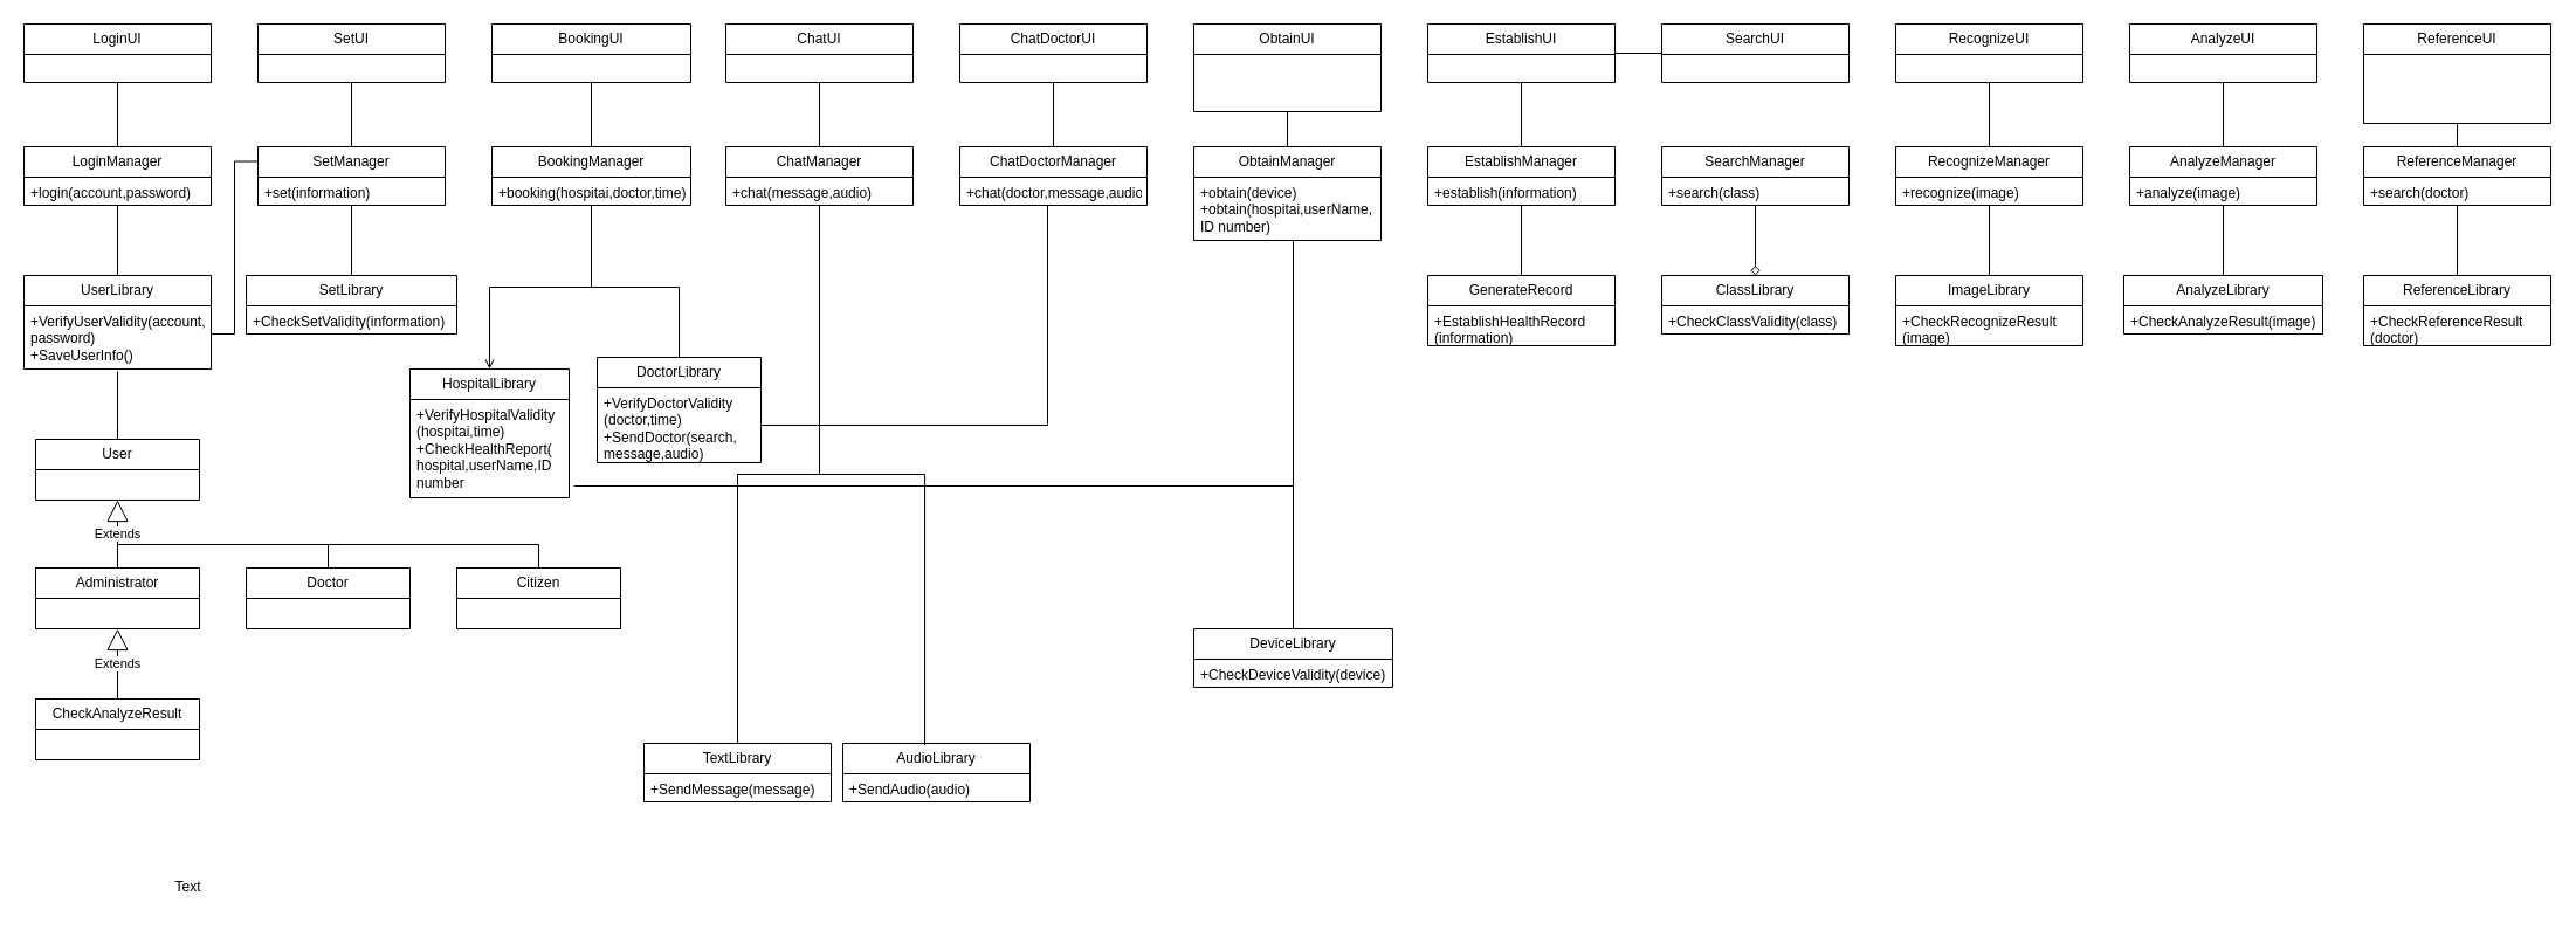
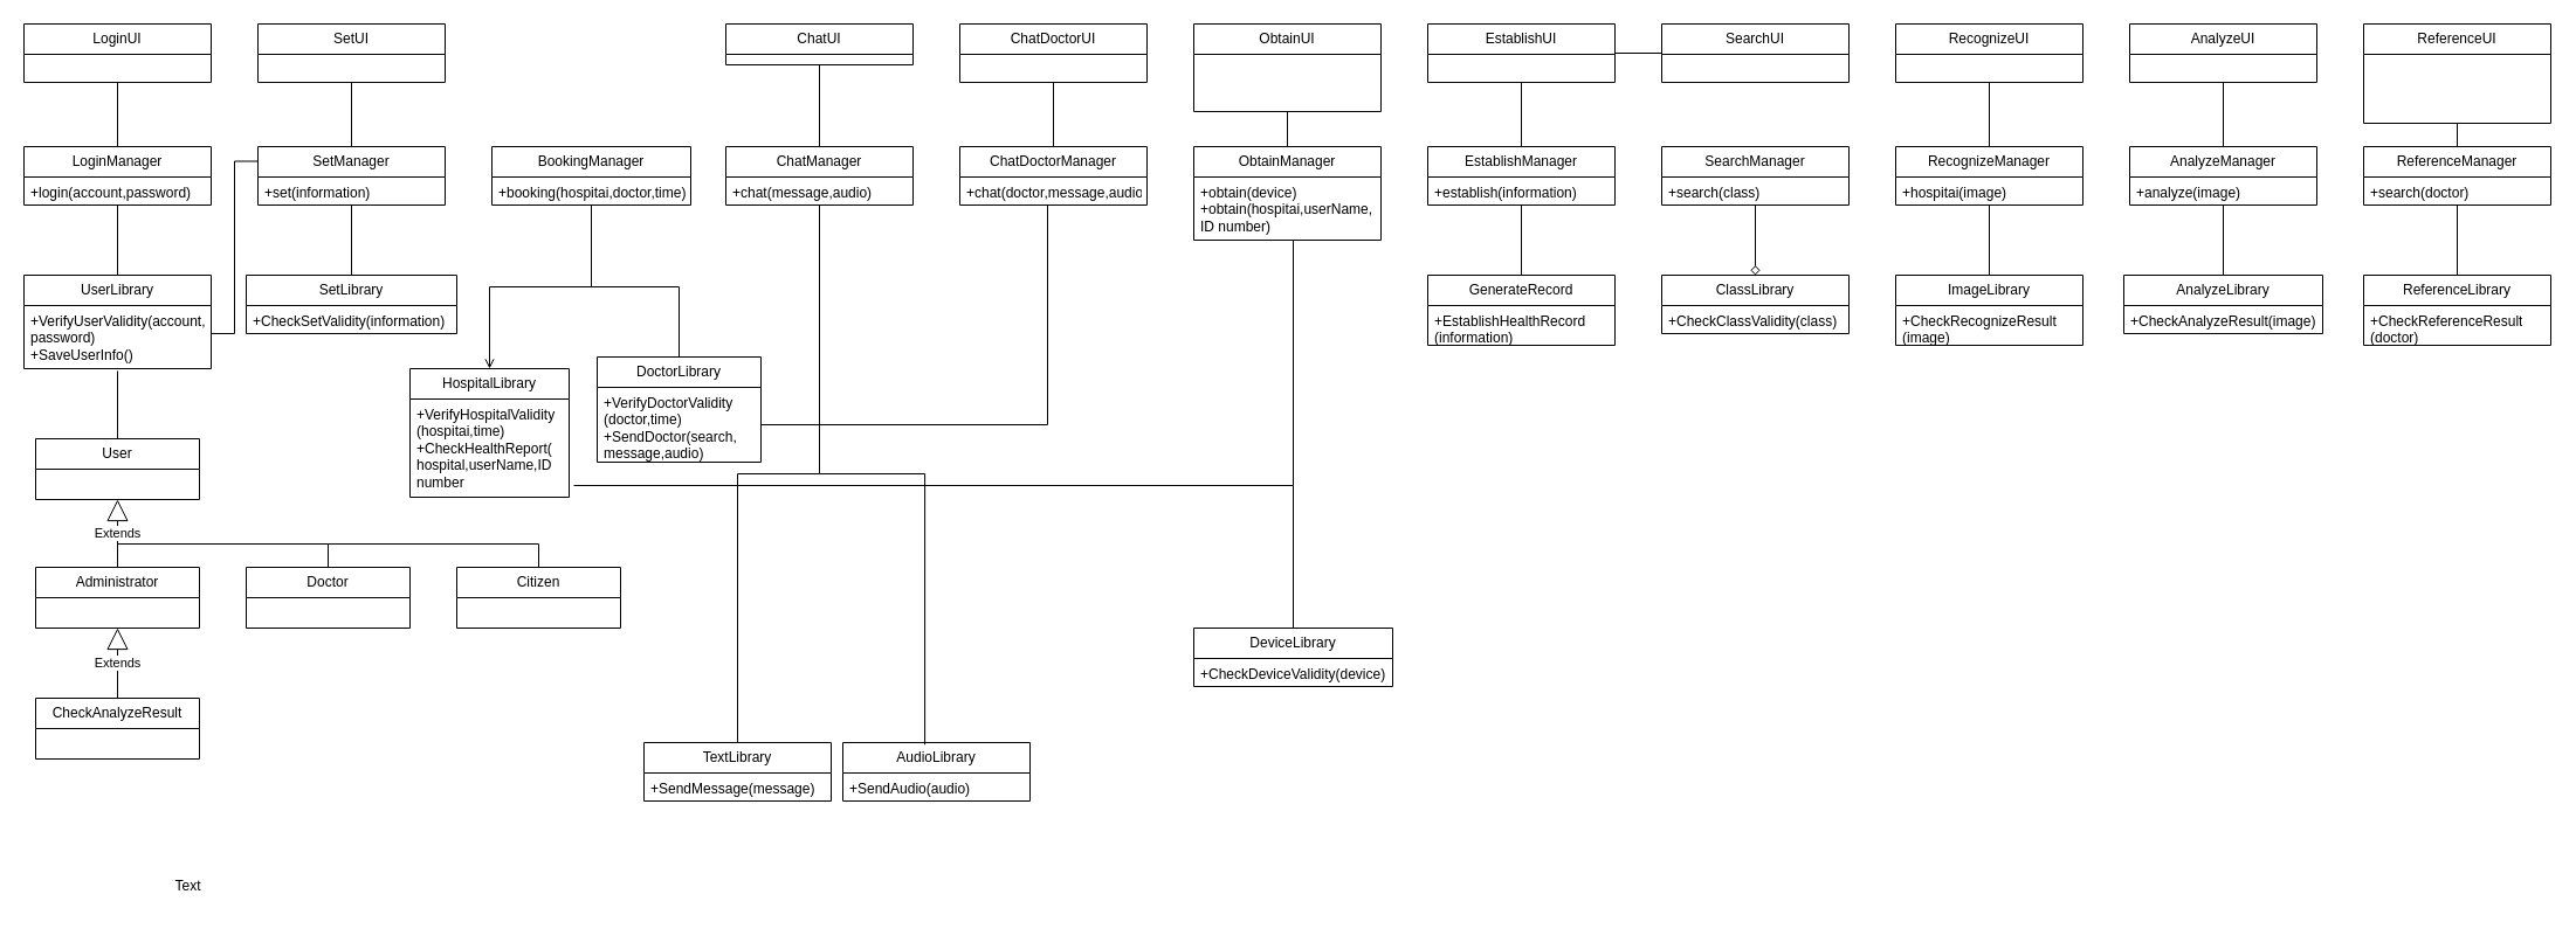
- <mxCell id="42" value="BookingUI" style="swimlane;fontStyle=0;childLayout=stackLayout;horizontal=1;startSize=26;fillColor=none;horizontalStack=0;resizeParent=1;resizeParentMax=0;resizeLast=0;collapsible=1;marginBottom=0;whiteSpace=wrap;html=1;" vertex="1" parent="1"><mxGeometry x="420" y="20" width="170" height="50" as="geometry" /></mxCell>
- <mxCell id="40" value="ChatUI" style="swimlane;fontStyle=0;childLayout=stackLayout;horizontal=1;startSize=26;fillColor=none;horizontalStack=0;resizeParent=1;resizeParentMax=0;resizeLast=0;collapsible=1;marginBottom=0;whiteSpace=wrap;html=1;" vertex="1" parent="1"><mxGeometry x="620" y="20" width="160" height="50" as="geometry" /></mxCell>
+ <mxCell id="40" value="ChatUI" style="swimlane;fontStyle=0;childLayout=stackLayout;horizontal=1;startSize=26;fillColor=none;horizontalStack=0;resizeParent=1;resizeParentMax=0;resizeLast=0;collapsible=1;marginBottom=0;whiteSpace=wrap;html=1;" vertex="1" parent="1"><mxGeometry x="620" y="20" width="160" height="35" as="geometry" /></mxCell>
- <mxCell id="41" value="" style="edgeStyle=orthogonalEdgeStyle;rounded=0;orthogonalLoop=1;jettySize=auto;html=1;endArrow=none;endFill=0;" edge="1" parent="1" source="42" target="51"><mxGeometry relative="1" as="geometry" /></mxCell>
- <mxCell id="68" value="+recognize(image)" style="text;strokeColor=none;fillColor=none;align=left;verticalAlign=top;spacingLeft=4;spacingRight=4;overflow=hidden;rotatable=0;points=[[0,0.5],[1,0.5]];portConstraint=eastwest;whiteSpace=wrap;html=1;" vertex="1" parent="67"><mxGeometry y="26" width="160" height="24" as="geometry" /></mxCell>
+ <mxCell id="68" value="+hospitai(image)" style="text;strokeColor=none;fillColor=none;align=left;verticalAlign=top;spacingLeft=4;spacingRight=4;overflow=hidden;rotatable=0;points=[[0,0.5],[1,0.5]];portConstraint=eastwest;whiteSpace=wrap;html=1;" vertex="1" parent="67"><mxGeometry y="26" width="160" height="24" as="geometry" /></mxCell>
